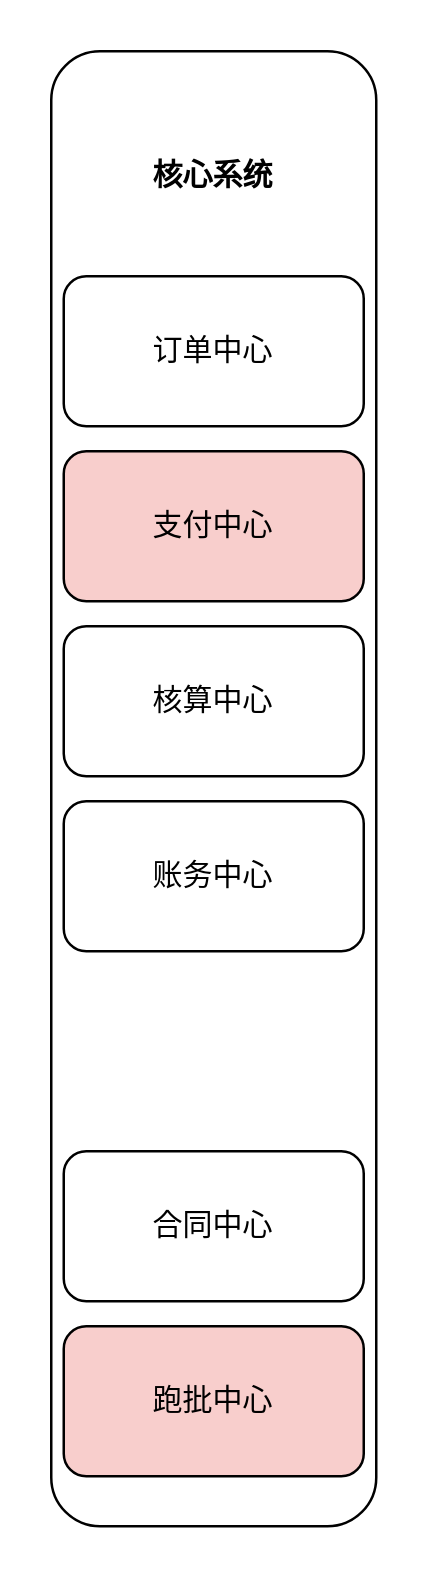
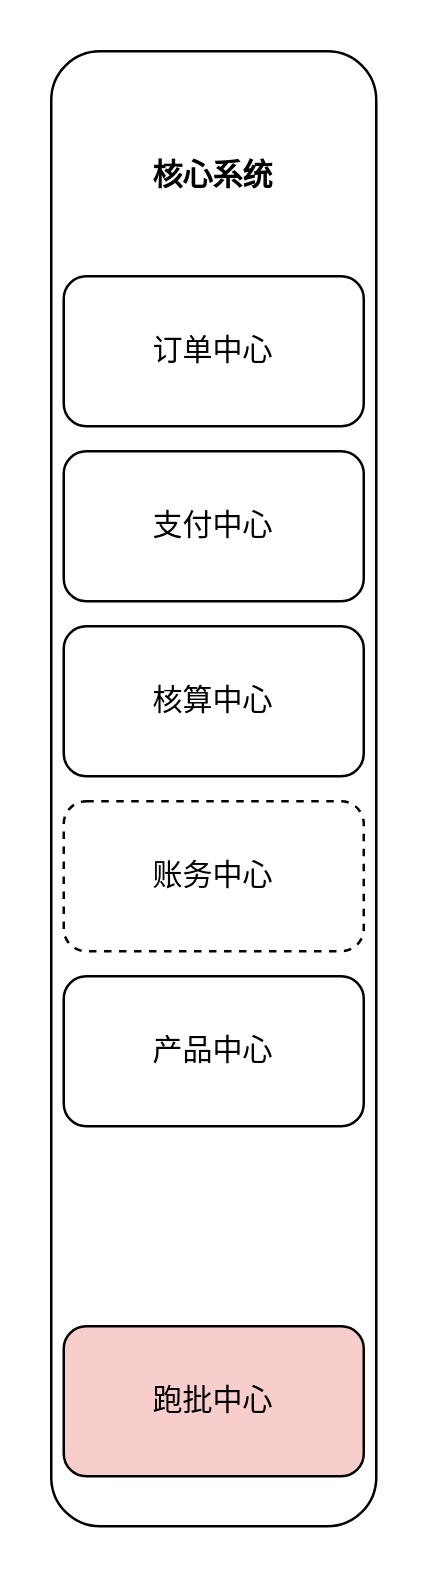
- <mxCell id="5" value="支付中心" style="rounded=1;whiteSpace=wrap;html=1;fillColor=#f8cecc;" vertex="1" parent="1"><mxGeometry x="25" y="180" width="120" height="60" as="geometry" /></mxCell>
+ <mxCell id="5" value="支付中心" style="rounded=1;whiteSpace=wrap;html=1;" vertex="1" parent="1"><mxGeometry x="25" y="180" width="120" height="60" as="geometry" /></mxCell>
- <mxCell id="7" value="账务中心" style="rounded=1;whiteSpace=wrap;html=1;" vertex="1" parent="1"><mxGeometry x="25" y="320" width="120" height="60" as="geometry" /></mxCell>
+ <mxCell id="7" value="账务中心" style="rounded=1;whiteSpace=wrap;html=1;dashed=1;" vertex="1" parent="1"><mxGeometry x="25" y="320" width="120" height="60" as="geometry" /></mxCell>
+ <mxCell id="8" value="产品中心" style="rounded=1;whiteSpace=wrap;html=1;" vertex="1" parent="1"><mxGeometry x="25" y="390" width="120" height="60" as="geometry" /></mxCell>
- <mxCell id="9" value="合同中心" style="rounded=1;whiteSpace=wrap;html=1;" vertex="1" parent="1"><mxGeometry x="25" y="460" width="120" height="60" as="geometry" /></mxCell>
